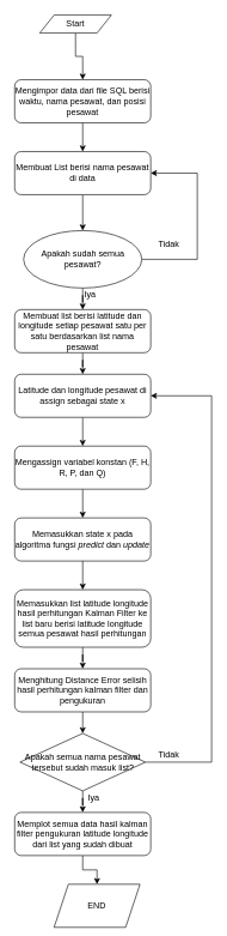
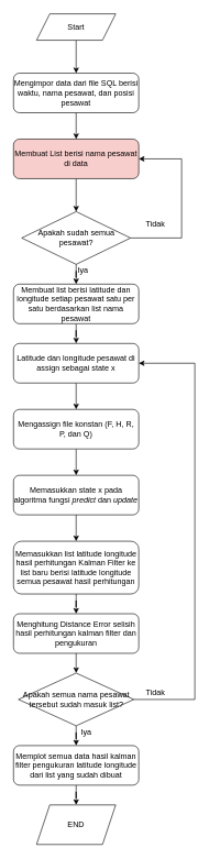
- <mxCell id="3" value="Start" style="shape=parallelogram;perimeter=parallelogramPerimeter;whiteSpace=wrap;html=1;fixedSize=1;" vertex="1" parent="1"><mxGeometry x="55" y="20" width="100" height="25" as="geometry" /></mxCell>
+ <mxCell id="3" value="Start" style="shape=parallelogram;perimeter=parallelogramPerimeter;whiteSpace=wrap;html=1;fixedSize=1;" vertex="1" parent="1"><mxGeometry x="55" y="20" width="120" height="40" as="geometry" /></mxCell>
- <mxCell id="7" value="Membuat List berisi nama pesawat di data" style="rounded=1;whiteSpace=wrap;html=1;" vertex="1" parent="1"><mxGeometry x="20" y="210" width="190" height="60" as="geometry" /></mxCell>
+ <mxCell id="7" value="Membuat List berisi nama pesawat di data" style="rounded=1;whiteSpace=wrap;html=1;fillColor=#f8cecc;" vertex="1" parent="1"><mxGeometry x="20" y="210" width="190" height="60" as="geometry" /></mxCell>
- <mxCell id="10" value="Apakah sudah semua pesawat?" style="ellipse;whiteSpace=wrap;html=1;" vertex="1" parent="1"><mxGeometry x="32.5" y="320" width="165" height="80" as="geometry" /></mxCell>
+ <mxCell id="10" value="Apakah sudah semua pesawat?" style="rhombus;whiteSpace=wrap;html=1;" vertex="1" parent="1"><mxGeometry x="32.5" y="320" width="165" height="80" as="geometry" /></mxCell>
- <mxCell id="18" value="Mengassign variabel konstan (F, H, R, P, dan Q)" style="rounded=1;whiteSpace=wrap;html=1;" vertex="1" parent="1"><mxGeometry x="20" y="620" width="190" height="60" as="geometry" /></mxCell>
+ <mxCell id="18" value="Mengassign file konstan (F, H, R, P, dan Q)" style="rounded=1;whiteSpace=wrap;html=1;" vertex="1" parent="1"><mxGeometry x="20" y="620" width="190" height="60" as="geometry" /></mxCell>
- <mxCell id="30" value="END" style="shape=parallelogram;perimeter=parallelogramPerimeter;whiteSpace=wrap;html=1;fixedSize=1;" vertex="1" parent="1"><mxGeometry x="75" y="1230" width="120" height="60" as="geometry" /></mxCell>
+ <mxCell id="30" value="END" style="shape=parallelogram;perimeter=parallelogramPerimeter;whiteSpace=wrap;html=1;fixedSize=1;" vertex="1" parent="1"><mxGeometry x="55" y="1220" width="120" height="60" as="geometry" /></mxCell>
